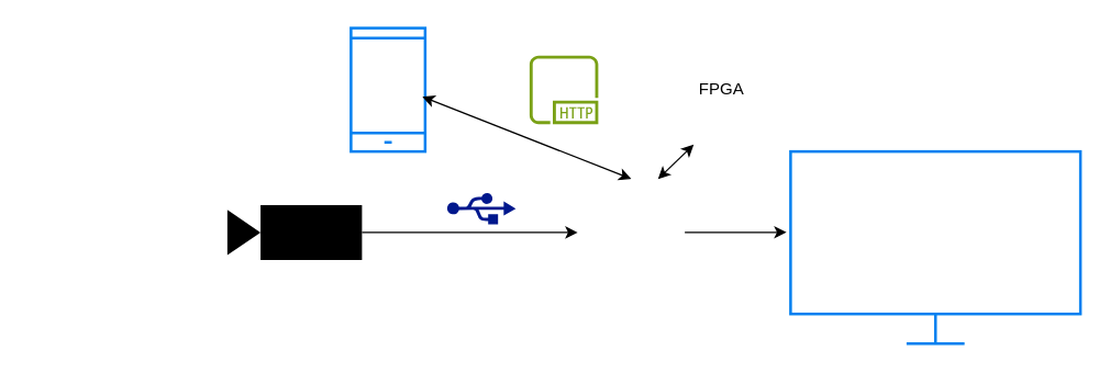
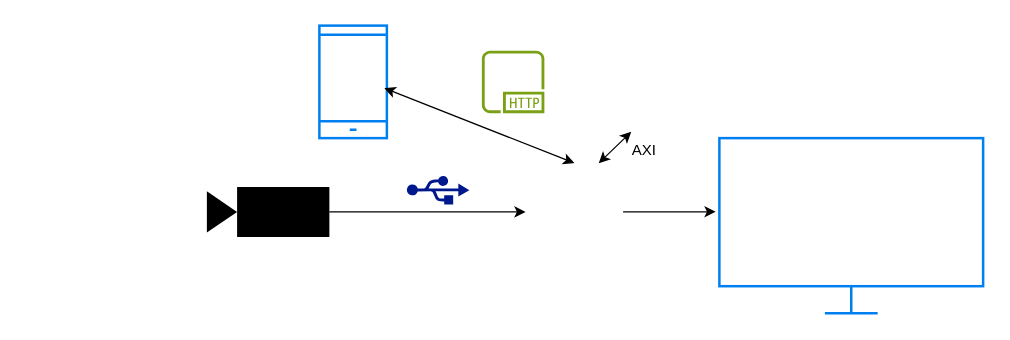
- <mxCell id="15" value="&lt;div&gt;FPGA&lt;/div&gt;" style="text;html=1;strokeColor=none;fillColor=none;align=center;verticalAlign=middle;whiteSpace=wrap;rounded=0;" vertex="1" parent="1"><mxGeometry x="489.5" y="50" width="60" height="30" as="geometry" /></mxCell>
+ <mxCell id="13" value="&lt;div&gt;AXI&lt;/div&gt;" style="text;html=1;strokeColor=none;fillColor=none;align=center;verticalAlign=middle;whiteSpace=wrap;rounded=0;" vertex="1" parent="1"><mxGeometry x="489.5" y="110" width="40" height="20" as="geometry" /></mxCell>
